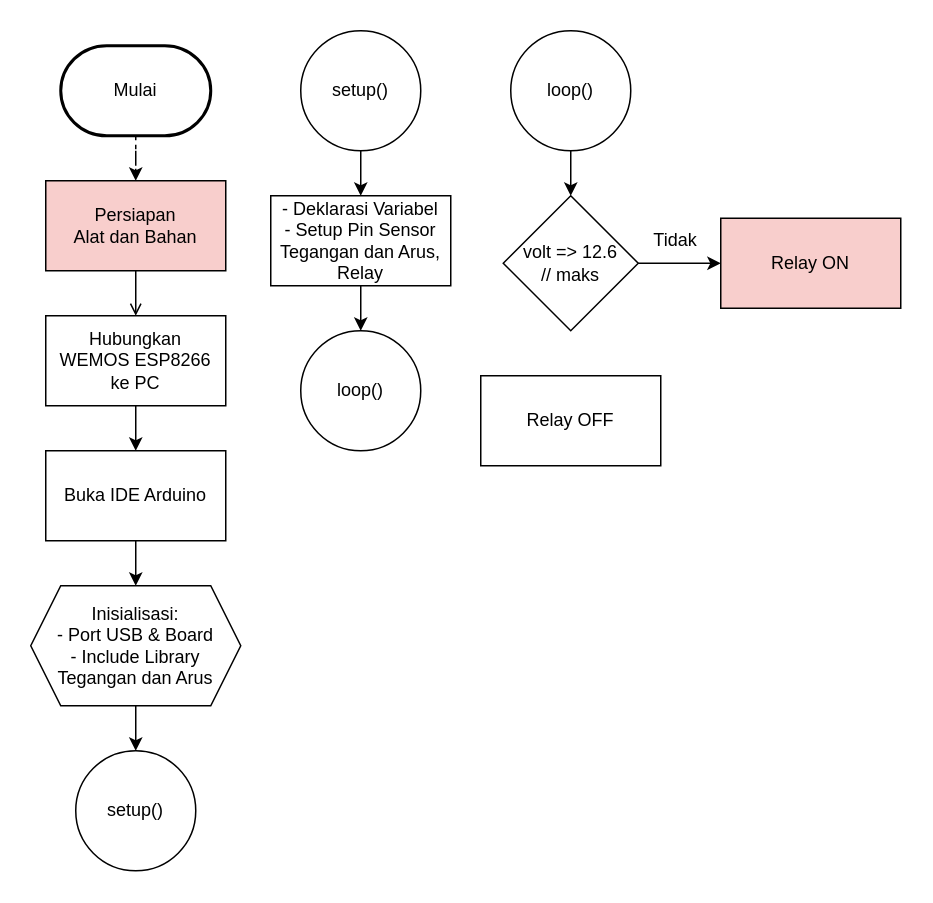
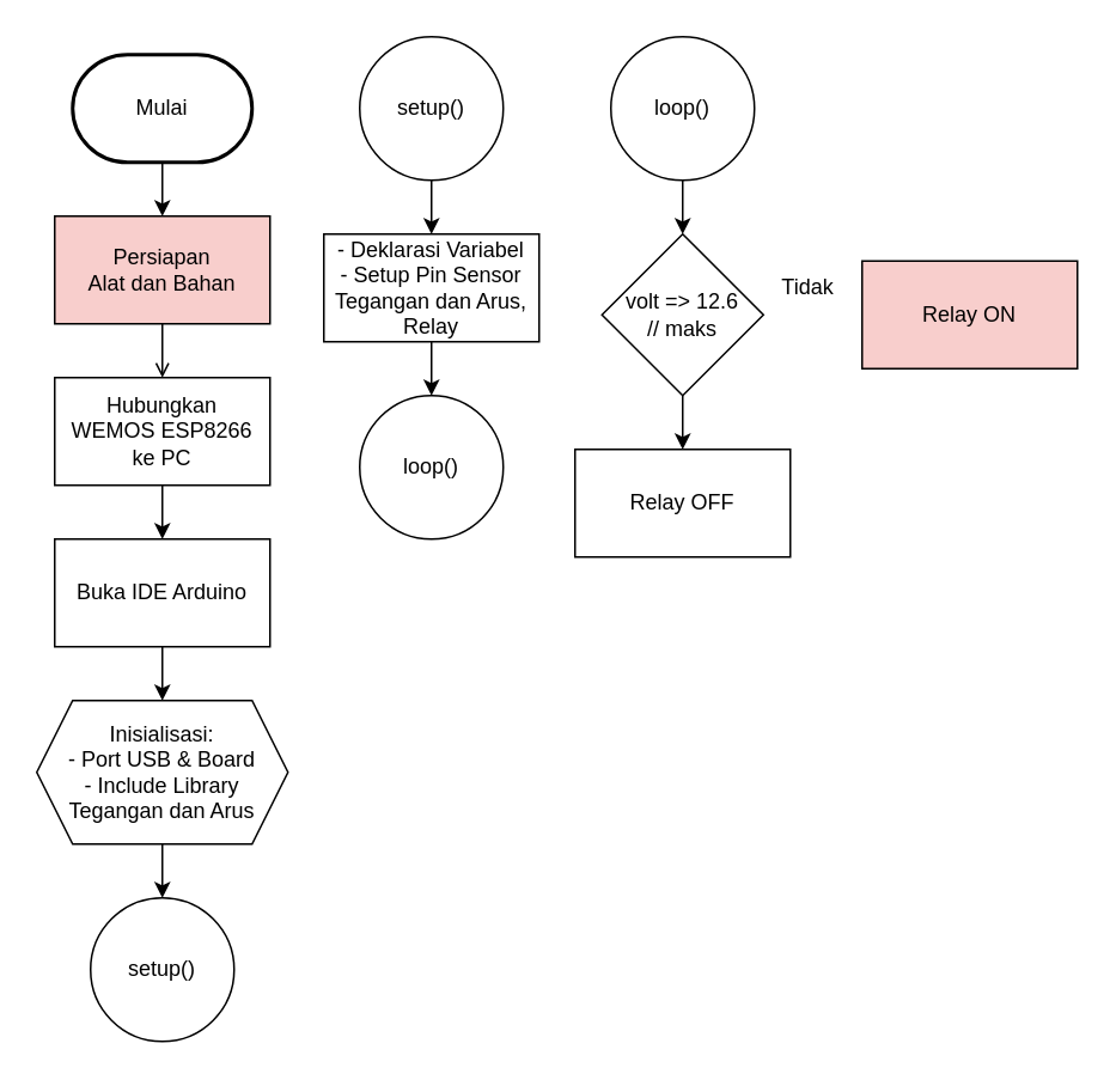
- <mxCell id="2" style="edgeStyle=orthogonalEdgeStyle;rounded=0;orthogonalLoop=1;jettySize=auto;html=1;entryX=0.5;entryY=0;entryDx=0;entryDy=0;dashed=1;" edge="1" parent="1" source="3" target="5"><mxGeometry relative="1" as="geometry" /></mxCell>
+ <mxCell id="2" style="edgeStyle=orthogonalEdgeStyle;rounded=0;orthogonalLoop=1;jettySize=auto;html=1;entryX=0.5;entryY=0;entryDx=0;entryDy=0;" edge="1" parent="1" source="3" target="5"><mxGeometry relative="1" as="geometry" /></mxCell>
- <mxCell id="21" style="edgeStyle=orthogonalEdgeStyle;rounded=0;orthogonalLoop=1;jettySize=auto;html=1;entryX=0;entryY=0.5;entryDx=0;entryDy=0;" edge="1" parent="1" source="22" target="24"><mxGeometry relative="1" as="geometry" /></mxCell>
+ <mxCell id="20" style="edgeStyle=orthogonalEdgeStyle;rounded=0;orthogonalLoop=1;jettySize=auto;html=1;entryX=0.5;entryY=0;entryDx=0;entryDy=0;" edge="1" parent="1" source="22" target="23"><mxGeometry relative="1" as="geometry" /></mxCell>
